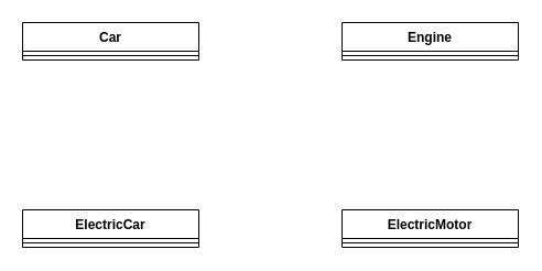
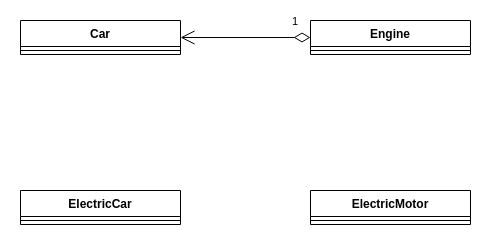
+ <mxCell id="10" value="1" style="endArrow=open;html=1;endSize=12;startArrow=diamondThin;startSize=14;startFill=0;edgeStyle=orthogonalEdgeStyle;align=left;verticalAlign=bottom;rounded=0;exitX=0;exitY=0.5;exitDx=0;exitDy=0;entryX=1;entryY=0.5;entryDx=0;entryDy=0;" edge="1" parent="1" source="2" target="6"><mxGeometry x="-0.692" y="-7" relative="1" as="geometry"><mxPoint x="250" y="-30" as="sourcePoint" /><mxPoint x="410" y="-30" as="targetPoint" /><mxPoint as="offset" /></mxGeometry></mxCell>
